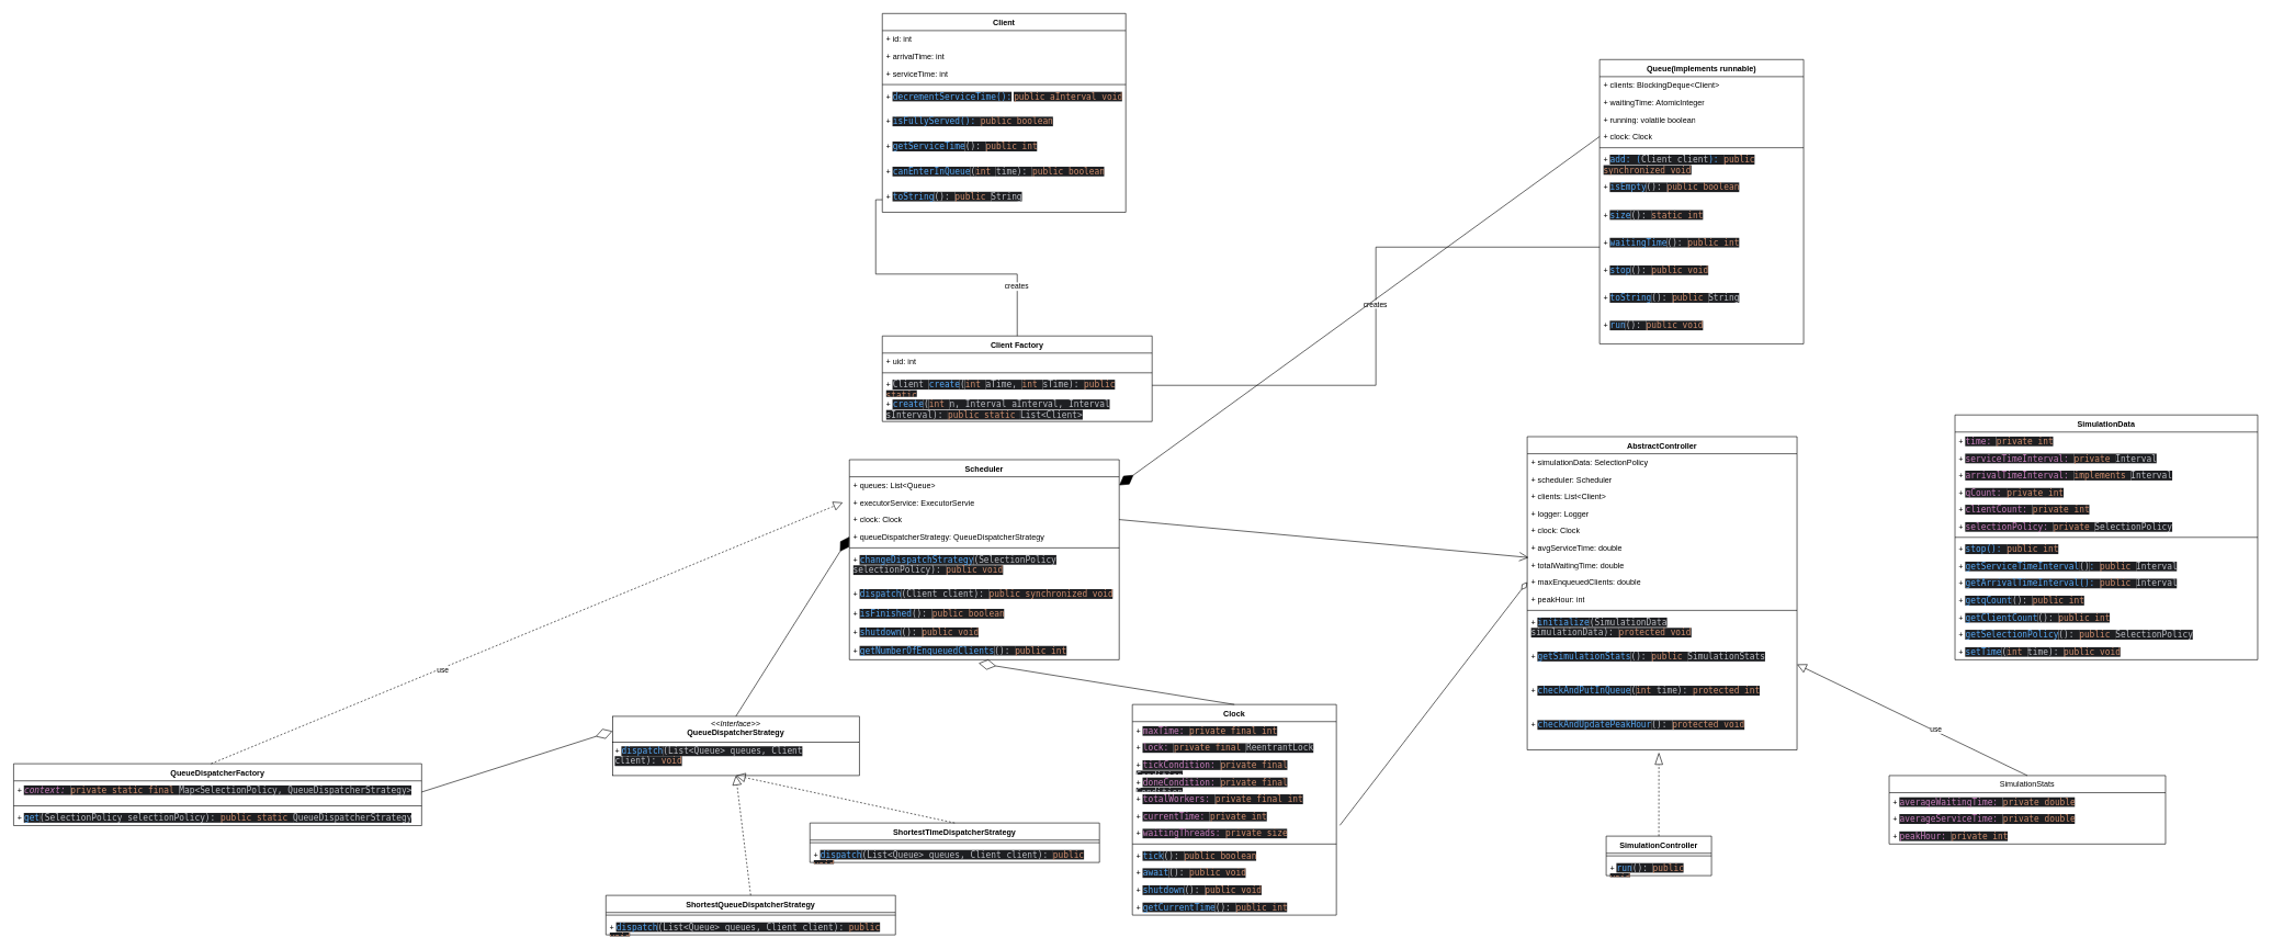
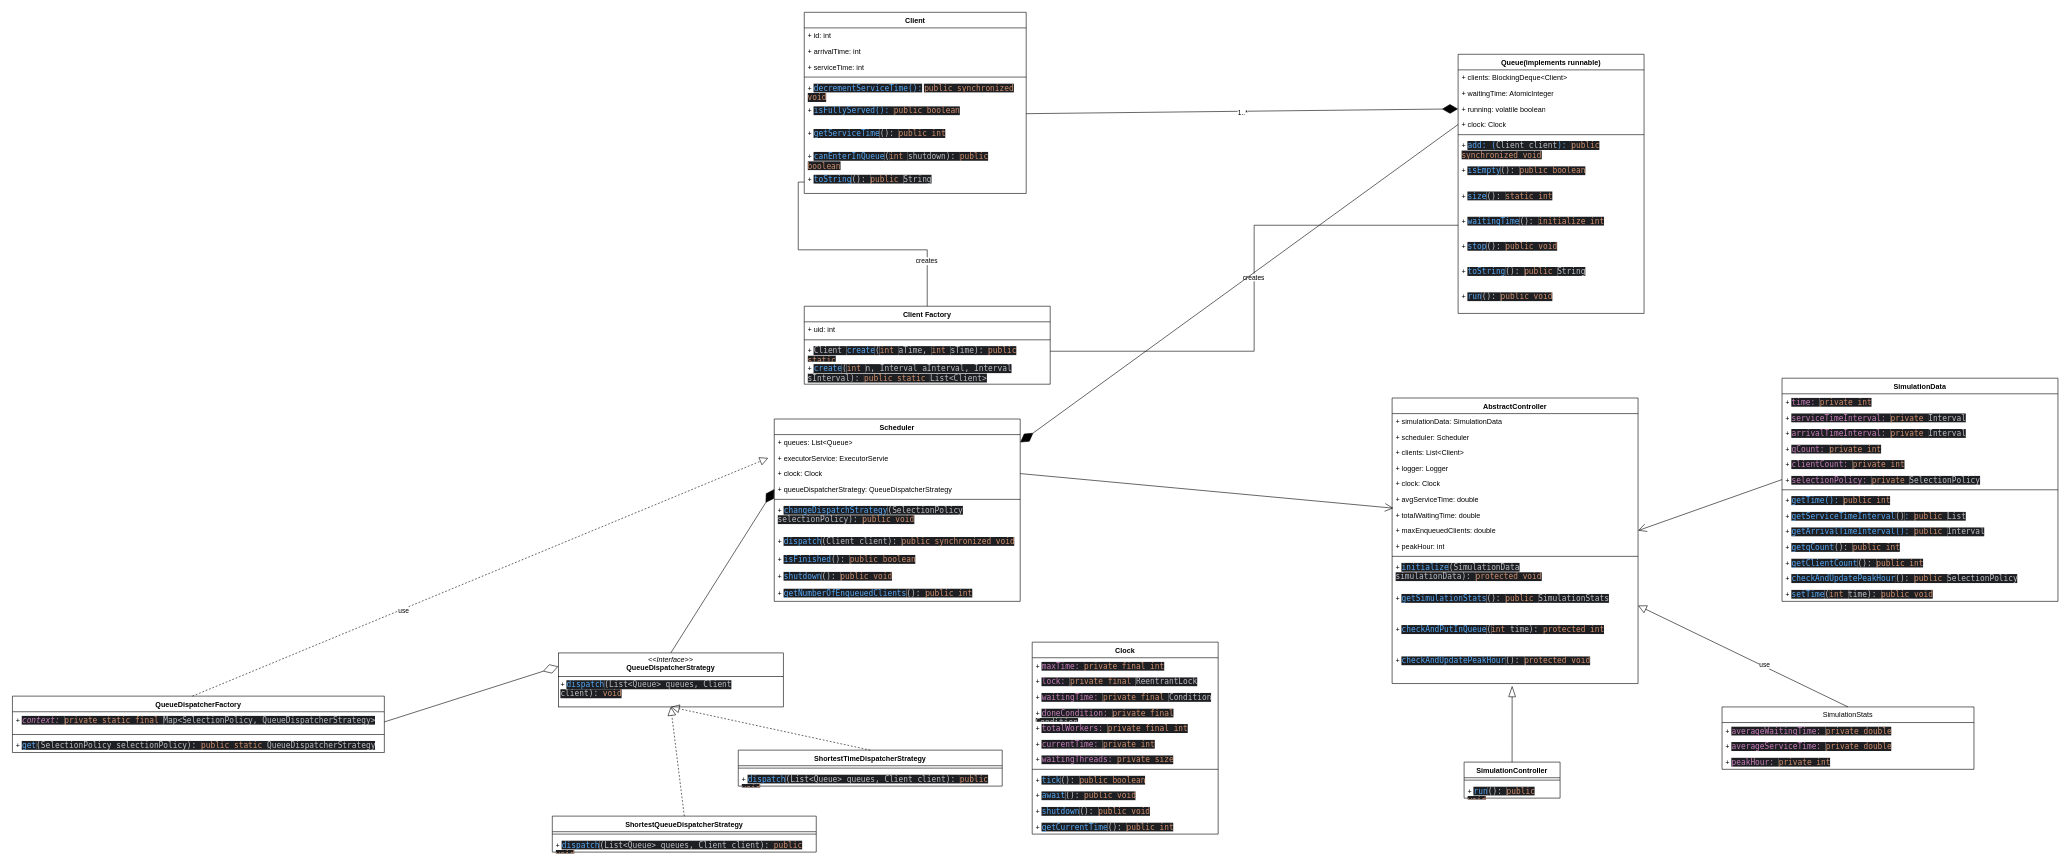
- <mxCell id="7" value="+&amp;nbsp;&lt;span style=&quot;color: rgb(86, 168, 245); font-family: &amp;quot;JetBrains Mono&amp;quot;, monospace; font-size: 9.8pt; background-color: rgb(30, 31, 34);&quot;&gt;decrementServiceTime():&lt;/span&gt;&lt;span style=&quot;background-color: transparent; color: light-dark(rgb(0, 0, 0), rgb(255, 255, 255));&quot;&gt;&amp;nbsp;&lt;/span&gt;&lt;span style=&quot;color: rgb(207, 142, 109); font-family: &amp;quot;JetBrains Mono&amp;quot;, monospace; font-size: 9.8pt; background-color: rgb(30, 31, 34);&quot;&gt;public aInterval void&lt;/span&gt;" style="text;strokeColor=none;fillColor=none;align=left;verticalAlign=top;spacingLeft=4;spacingRight=4;overflow=hidden;rotatable=0;points=[[0,0.5],[1,0.5]];portConstraint=eastwest;whiteSpace=wrap;html=1;" vertex="1" parent="2"><mxGeometry y="112" width="370" height="38" as="geometry" /></mxCell>
+ <mxCell id="7" value="+&amp;nbsp;&lt;span style=&quot;color: rgb(86, 168, 245); font-family: &amp;quot;JetBrains Mono&amp;quot;, monospace; font-size: 9.8pt; background-color: rgb(30, 31, 34);&quot;&gt;decrementServiceTime():&lt;/span&gt;&lt;span style=&quot;background-color: transparent; color: light-dark(rgb(0, 0, 0), rgb(255, 255, 255));&quot;&gt;&amp;nbsp;&lt;/span&gt;&lt;span style=&quot;color: rgb(207, 142, 109); font-family: &amp;quot;JetBrains Mono&amp;quot;, monospace; font-size: 9.8pt; background-color: rgb(30, 31, 34);&quot;&gt;public synchronized void&lt;/span&gt;" style="text;strokeColor=none;fillColor=none;align=left;verticalAlign=top;spacingLeft=4;spacingRight=4;overflow=hidden;rotatable=0;points=[[0,0.5],[1,0.5]];portConstraint=eastwest;whiteSpace=wrap;html=1;" vertex="1" parent="2"><mxGeometry y="112" width="370" height="38" as="geometry" /></mxCell>
+ <mxCell id="30" value="" style="endArrow=diamondThin;endFill=1;endSize=24;html=1;rounded=0;exitX=1;exitY=0.5;exitDx=0;exitDy=0;entryX=0;entryY=0.5;entryDx=0;entryDy=0;" edge="1" parent="1" source="8" target="15"><mxGeometry width="160" relative="1" as="geometry"><mxPoint x="1820" y="170.41" as="sourcePoint" /><mxPoint x="1980" y="170.41" as="targetPoint" /></mxGeometry></mxCell>
+ <mxCell id="31" value="1..*" style="edgeLabel;html=1;align=center;verticalAlign=middle;resizable=0;points=[];" vertex="1" connectable="0" parent="30"><mxGeometry x="0.003" y="-2" relative="1" as="geometry"><mxPoint as="offset" /></mxGeometry></mxCell>
- <mxCell id="10" value="+&amp;nbsp;&lt;span style=&quot;font-family: &amp;quot;JetBrains Mono&amp;quot;, monospace; font-size: 9.8pt; background-color: rgb(30, 31, 34); color: rgb(86, 168, 245);&quot;&gt;canEnterInQueue&lt;/span&gt;&lt;span style=&quot;font-family: &amp;quot;JetBrains Mono&amp;quot;, monospace; font-size: 9.8pt; background-color: rgb(30, 31, 34); color: rgb(188, 190, 196);&quot;&gt;(&lt;/span&gt;&lt;span style=&quot;font-family: &amp;quot;JetBrains Mono&amp;quot;, monospace; font-size: 9.8pt; background-color: rgb(30, 31, 34); color: rgb(207, 142, 109);&quot;&gt;int &lt;/span&gt;&lt;span style=&quot;font-family: &amp;quot;JetBrains Mono&amp;quot;, monospace; font-size: 9.8pt; background-color: rgb(30, 31, 34); color: rgb(188, 190, 196);&quot;&gt;time):&amp;nbsp;&lt;/span&gt;&lt;span style=&quot;color: rgb(207, 142, 109); font-family: &amp;quot;JetBrains Mono&amp;quot;, monospace; font-size: 9.8pt; background-color: rgb(30, 31, 34);&quot;&gt;public boolean&lt;/span&gt;" style="text;strokeColor=none;fillColor=none;align=left;verticalAlign=top;spacingLeft=4;spacingRight=4;overflow=hidden;rotatable=0;points=[[0,0.5],[1,0.5]];portConstraint=eastwest;whiteSpace=wrap;html=1;" vertex="1" parent="2"><mxGeometry y="226" width="370" height="38" as="geometry" /></mxCell>
+ <mxCell id="10" value="+&amp;nbsp;&lt;span style=&quot;font-family: &amp;quot;JetBrains Mono&amp;quot;, monospace; font-size: 9.8pt; background-color: rgb(30, 31, 34); color: rgb(86, 168, 245);&quot;&gt;canEnterInQueue&lt;/span&gt;&lt;span style=&quot;font-family: &amp;quot;JetBrains Mono&amp;quot;, monospace; font-size: 9.8pt; background-color: rgb(30, 31, 34); color: rgb(188, 190, 196);&quot;&gt;(&lt;/span&gt;&lt;span style=&quot;font-family: &amp;quot;JetBrains Mono&amp;quot;, monospace; font-size: 9.8pt; background-color: rgb(30, 31, 34); color: rgb(207, 142, 109);&quot;&gt;int &lt;/span&gt;&lt;span style=&quot;font-family: &amp;quot;JetBrains Mono&amp;quot;, monospace; font-size: 9.8pt; background-color: rgb(30, 31, 34); color: rgb(188, 190, 196);&quot;&gt;shutdown):&amp;nbsp;&lt;/span&gt;&lt;span style=&quot;color: rgb(207, 142, 109); font-family: &amp;quot;JetBrains Mono&amp;quot;, monospace; font-size: 9.8pt; background-color: rgb(30, 31, 34);&quot;&gt;public boolean&lt;/span&gt;" style="text;strokeColor=none;fillColor=none;align=left;verticalAlign=top;spacingLeft=4;spacingRight=4;overflow=hidden;rotatable=0;points=[[0,0.5],[1,0.5]];portConstraint=eastwest;whiteSpace=wrap;html=1;" vertex="1" parent="2"><mxGeometry y="226" width="370" height="38" as="geometry" /></mxCell>
- <mxCell id="21" value="+&amp;nbsp;&lt;span style=&quot;font-family: &amp;quot;JetBrains Mono&amp;quot;, monospace; font-size: 9.8pt; background-color: rgb(30, 31, 34); color: rgb(86, 168, 245);&quot;&gt;waitingTime&lt;/span&gt;&lt;span style=&quot;font-family: &amp;quot;JetBrains Mono&amp;quot;, monospace; font-size: 9.8pt; background-color: rgb(30, 31, 34); color: rgb(188, 190, 196);&quot;&gt;():&amp;nbsp;&lt;/span&gt;&lt;span style=&quot;color: rgb(207, 142, 109); font-family: &amp;quot;JetBrains Mono&amp;quot;, monospace; font-size: 9.8pt; background-color: rgb(30, 31, 34);&quot;&gt;public int&lt;/span&gt;" style="text;strokeColor=none;fillColor=none;align=left;verticalAlign=top;spacingLeft=4;spacingRight=4;overflow=hidden;rotatable=0;points=[[0,0.5],[1,0.5]];portConstraint=eastwest;whiteSpace=wrap;html=1;" vertex="1" parent="12"><mxGeometry y="264" width="310" height="42" as="geometry" /></mxCell>
+ <mxCell id="21" value="+&amp;nbsp;&lt;span style=&quot;font-family: &amp;quot;JetBrains Mono&amp;quot;, monospace; font-size: 9.8pt; background-color: rgb(30, 31, 34); color: rgb(86, 168, 245);&quot;&gt;waitingTime&lt;/span&gt;&lt;span style=&quot;font-family: &amp;quot;JetBrains Mono&amp;quot;, monospace; font-size: 9.8pt; background-color: rgb(30, 31, 34); color: rgb(188, 190, 196);&quot;&gt;():&amp;nbsp;&lt;/span&gt;&lt;span style=&quot;color: rgb(207, 142, 109); font-family: &amp;quot;JetBrains Mono&amp;quot;, monospace; font-size: 9.8pt; background-color: rgb(30, 31, 34);&quot;&gt;initialize int&lt;/span&gt;" style="text;strokeColor=none;fillColor=none;align=left;verticalAlign=top;spacingLeft=4;spacingRight=4;overflow=hidden;rotatable=0;points=[[0,0.5],[1,0.5]];portConstraint=eastwest;whiteSpace=wrap;html=1;" vertex="1" parent="12"><mxGeometry y="264" width="310" height="42" as="geometry" /></mxCell>
- <mxCell id="37" value="+ simulationData:&amp;nbsp;SelectionPolicy" style="text;strokeColor=none;fillColor=none;align=left;verticalAlign=top;spacingLeft=4;spacingRight=4;overflow=hidden;rotatable=0;points=[[0,0.5],[1,0.5]];portConstraint=eastwest;whiteSpace=wrap;html=1;" vertex="1" parent="36"><mxGeometry y="26" width="410" height="26" as="geometry" /></mxCell>
+ <mxCell id="37" value="+ simulationData:&amp;nbsp;SimulationData" style="text;strokeColor=none;fillColor=none;align=left;verticalAlign=top;spacingLeft=4;spacingRight=4;overflow=hidden;rotatable=0;points=[[0,0.5],[1,0.5]];portConstraint=eastwest;whiteSpace=wrap;html=1;" vertex="1" parent="36"><mxGeometry y="26" width="410" height="26" as="geometry" /></mxCell>
- <mxCell id="85" value="+&amp;nbsp;&lt;span style=&quot;color: rgb(199, 125, 187); font-family: &amp;quot;JetBrains Mono&amp;quot;, monospace; font-size: 9.8pt; background-color: rgb(30, 31, 34);&quot;&gt;arrivalTimeInterval:&amp;nbsp;&lt;/span&gt;&lt;span style=&quot;font-family: &amp;quot;JetBrains Mono&amp;quot;, monospace; font-size: 9.8pt; background-color: rgb(30, 31, 34); color: rgb(207, 142, 109);&quot;&gt;implements &lt;/span&gt;&lt;span style=&quot;font-family: &amp;quot;JetBrains Mono&amp;quot;, monospace; font-size: 9.8pt; background-color: rgb(30, 31, 34); color: rgb(188, 190, 196);&quot;&gt;Interval&lt;/span&gt;" style="text;strokeColor=none;fillColor=none;align=left;verticalAlign=top;spacingLeft=4;spacingRight=4;overflow=hidden;rotatable=0;points=[[0,0.5],[1,0.5]];portConstraint=eastwest;whiteSpace=wrap;html=1;" vertex="1" parent="82"><mxGeometry y="78" width="460" height="26" as="geometry" /></mxCell>
+ <mxCell id="85" value="+&amp;nbsp;&lt;span style=&quot;color: rgb(199, 125, 187); font-family: &amp;quot;JetBrains Mono&amp;quot;, monospace; font-size: 9.8pt; background-color: rgb(30, 31, 34);&quot;&gt;arrivalTimeInterval:&amp;nbsp;&lt;/span&gt;&lt;span style=&quot;font-family: &amp;quot;JetBrains Mono&amp;quot;, monospace; font-size: 9.8pt; background-color: rgb(30, 31, 34); color: rgb(207, 142, 109);&quot;&gt;private &lt;/span&gt;&lt;span style=&quot;font-family: &amp;quot;JetBrains Mono&amp;quot;, monospace; font-size: 9.8pt; background-color: rgb(30, 31, 34); color: rgb(188, 190, 196);&quot;&gt;Interval&lt;/span&gt;" style="text;strokeColor=none;fillColor=none;align=left;verticalAlign=top;spacingLeft=4;spacingRight=4;overflow=hidden;rotatable=0;points=[[0,0.5],[1,0.5]];portConstraint=eastwest;whiteSpace=wrap;html=1;" vertex="1" parent="82"><mxGeometry y="78" width="460" height="26" as="geometry" /></mxCell>
- <mxCell id="90" value="+&amp;nbsp;&lt;span style=&quot;color: rgb(86, 168, 245); font-family: &amp;quot;JetBrains Mono&amp;quot;, monospace; font-size: 9.8pt; background-color: rgb(30, 31, 34);&quot;&gt;stop():&amp;nbsp;&lt;/span&gt;&lt;span style=&quot;color: rgb(207, 142, 109); font-family: &amp;quot;JetBrains Mono&amp;quot;, monospace; font-size: 9.8pt; background-color: rgb(30, 31, 34);&quot;&gt;public int&lt;/span&gt;" style="text;strokeColor=none;fillColor=none;align=left;verticalAlign=top;spacingLeft=4;spacingRight=4;overflow=hidden;rotatable=0;points=[[0,0.5],[1,0.5]];portConstraint=eastwest;whiteSpace=wrap;html=1;" vertex="1" parent="82"><mxGeometry y="190" width="460" height="26" as="geometry" /></mxCell>
+ <mxCell id="90" value="+&amp;nbsp;&lt;span style=&quot;color: rgb(86, 168, 245); font-family: &amp;quot;JetBrains Mono&amp;quot;, monospace; font-size: 9.8pt; background-color: rgb(30, 31, 34);&quot;&gt;getTime():&amp;nbsp;&lt;/span&gt;&lt;span style=&quot;color: rgb(207, 142, 109); font-family: &amp;quot;JetBrains Mono&amp;quot;, monospace; font-size: 9.8pt; background-color: rgb(30, 31, 34);&quot;&gt;public int&lt;/span&gt;" style="text;strokeColor=none;fillColor=none;align=left;verticalAlign=top;spacingLeft=4;spacingRight=4;overflow=hidden;rotatable=0;points=[[0,0.5],[1,0.5]];portConstraint=eastwest;whiteSpace=wrap;html=1;" vertex="1" parent="82"><mxGeometry y="190" width="460" height="26" as="geometry" /></mxCell>
+ <mxCell id="114" value="" style="endArrow=open;endFill=1;endSize=12;html=1;rounded=0;exitX=0;exitY=0.5;exitDx=0;exitDy=0;entryX=1;entryY=0.5;entryDx=0;entryDy=0;" edge="1" parent="1" source="88" target="44"><mxGeometry width="160" relative="1" as="geometry"><mxPoint x="2020" y="1200" as="sourcePoint" /><mxPoint x="2180" y="1200" as="targetPoint" /></mxGeometry></mxCell>
- <mxCell id="91" value="+&amp;nbsp;&lt;span style=&quot;font-family: &amp;quot;JetBrains Mono&amp;quot;, monospace; font-size: 9.8pt; background-color: light-dark(rgb(30, 31, 34), rgb(209, 210, 212)); color: rgb(86, 168, 245);&quot;&gt;getServiceTimeInterval&lt;/span&gt;&lt;span style=&quot;font-family: &amp;quot;JetBrains Mono&amp;quot;, monospace; font-size: 9.8pt; color: rgb(188, 190, 196); background-color: light-dark(rgb(30, 31, 34), rgb(209, 210, 212));&quot;&gt;()&lt;/span&gt;&lt;span style=&quot;color: rgb(86, 168, 245); font-family: &amp;quot;JetBrains Mono&amp;quot;, monospace; font-size: 9.8pt; background-color: rgb(30, 31, 34);&quot;&gt;:&amp;nbsp;&lt;/span&gt;&lt;span style=&quot;font-family: &amp;quot;JetBrains Mono&amp;quot;, monospace; font-size: 9.8pt; background-color: rgb(30, 31, 34); color: rgb(207, 142, 109);&quot;&gt;public &lt;/span&gt;&lt;span style=&quot;font-family: &amp;quot;JetBrains Mono&amp;quot;, monospace; font-size: 9.8pt; background-color: rgb(30, 31, 34); color: rgb(188, 190, 196);&quot;&gt;Interval&lt;/span&gt;" style="text;strokeColor=none;fillColor=none;align=left;verticalAlign=top;spacingLeft=4;spacingRight=4;overflow=hidden;rotatable=0;points=[[0,0.5],[1,0.5]];portConstraint=eastwest;whiteSpace=wrap;html=1;" vertex="1" parent="82"><mxGeometry y="216" width="460" height="26" as="geometry" /></mxCell>
+ <mxCell id="91" value="+&amp;nbsp;&lt;span style=&quot;font-family: &amp;quot;JetBrains Mono&amp;quot;, monospace; font-size: 9.8pt; background-color: light-dark(rgb(30, 31, 34), rgb(209, 210, 212)); color: rgb(86, 168, 245);&quot;&gt;getServiceTimeInterval&lt;/span&gt;&lt;span style=&quot;font-family: &amp;quot;JetBrains Mono&amp;quot;, monospace; font-size: 9.8pt; color: rgb(188, 190, 196); background-color: light-dark(rgb(30, 31, 34), rgb(209, 210, 212));&quot;&gt;()&lt;/span&gt;&lt;span style=&quot;color: rgb(86, 168, 245); font-family: &amp;quot;JetBrains Mono&amp;quot;, monospace; font-size: 9.8pt; background-color: rgb(30, 31, 34);&quot;&gt;:&amp;nbsp;&lt;/span&gt;&lt;span style=&quot;font-family: &amp;quot;JetBrains Mono&amp;quot;, monospace; font-size: 9.8pt; background-color: rgb(30, 31, 34); color: rgb(207, 142, 109);&quot;&gt;public &lt;/span&gt;&lt;span style=&quot;font-family: &amp;quot;JetBrains Mono&amp;quot;, monospace; font-size: 9.8pt; background-color: rgb(30, 31, 34); color: rgb(188, 190, 196);&quot;&gt;List&lt;/span&gt;" style="text;strokeColor=none;fillColor=none;align=left;verticalAlign=top;spacingLeft=4;spacingRight=4;overflow=hidden;rotatable=0;points=[[0,0.5],[1,0.5]];portConstraint=eastwest;whiteSpace=wrap;html=1;" vertex="1" parent="82"><mxGeometry y="216" width="460" height="26" as="geometry" /></mxCell>
- <mxCell id="95" value="+&amp;nbsp;&lt;span style=&quot;font-family: &amp;quot;JetBrains Mono&amp;quot;, monospace; font-size: 9.8pt; background-color: rgb(30, 31, 34); color: rgb(86, 168, 245);&quot;&gt;getSelectionPolicy&lt;/span&gt;&lt;span style=&quot;font-family: &amp;quot;JetBrains Mono&amp;quot;, monospace; font-size: 9.8pt; background-color: rgb(30, 31, 34); color: rgb(188, 190, 196);&quot;&gt;():&amp;nbsp;&lt;/span&gt;&lt;span style=&quot;font-family: &amp;quot;JetBrains Mono&amp;quot;, monospace; font-size: 9.8pt; background-color: rgb(30, 31, 34); color: rgb(207, 142, 109);&quot;&gt;public &lt;/span&gt;&lt;span style=&quot;font-family: &amp;quot;JetBrains Mono&amp;quot;, monospace; font-size: 9.8pt; background-color: rgb(30, 31, 34); color: rgb(188, 190, 196);&quot;&gt;SelectionPolicy&lt;/span&gt;" style="text;strokeColor=none;fillColor=none;align=left;verticalAlign=top;spacingLeft=4;spacingRight=4;overflow=hidden;rotatable=0;points=[[0,0.5],[1,0.5]];portConstraint=eastwest;whiteSpace=wrap;html=1;" vertex="1" parent="82"><mxGeometry y="320" width="460" height="26" as="geometry" /></mxCell>
+ <mxCell id="95" value="+&amp;nbsp;&lt;span style=&quot;font-family: &amp;quot;JetBrains Mono&amp;quot;, monospace; font-size: 9.8pt; background-color: rgb(30, 31, 34); color: rgb(86, 168, 245);&quot;&gt;checkAndUpdatePeakHour&lt;/span&gt;&lt;span style=&quot;font-family: &amp;quot;JetBrains Mono&amp;quot;, monospace; font-size: 9.8pt; background-color: rgb(30, 31, 34); color: rgb(188, 190, 196);&quot;&gt;():&amp;nbsp;&lt;/span&gt;&lt;span style=&quot;font-family: &amp;quot;JetBrains Mono&amp;quot;, monospace; font-size: 9.8pt; background-color: rgb(30, 31, 34); color: rgb(207, 142, 109);&quot;&gt;public &lt;/span&gt;&lt;span style=&quot;font-family: &amp;quot;JetBrains Mono&amp;quot;, monospace; font-size: 9.8pt; background-color: rgb(30, 31, 34); color: rgb(188, 190, 196);&quot;&gt;SelectionPolicy&lt;/span&gt;" style="text;strokeColor=none;fillColor=none;align=left;verticalAlign=top;spacingLeft=4;spacingRight=4;overflow=hidden;rotatable=0;points=[[0,0.5],[1,0.5]];portConstraint=eastwest;whiteSpace=wrap;html=1;" vertex="1" parent="82"><mxGeometry y="320" width="460" height="26" as="geometry" /></mxCell>
- <mxCell id="79" value="" style="endArrow=diamondThin;endFill=0;endSize=24;html=1;rounded=0;exitX=0.5;exitY=0;exitDx=0;exitDy=0;entryX=0.479;entryY=1.187;entryDx=0;entryDy=0;entryPerimeter=0;" edge="1" parent="1" source="66" target="65"><mxGeometry width="160" relative="1" as="geometry"><mxPoint x="1790" y="1180" as="sourcePoint" /><mxPoint x="1950" y="1180" as="targetPoint" /></mxGeometry></mxCell>
- <mxCell id="80" value="" style="endArrow=diamondThin;endFill=0;endSize=12;html=1;rounded=0;exitX=1.017;exitY=0.064;exitDx=0;exitDy=0;entryX=0;entryY=0.5;entryDx=0;entryDy=0;exitPerimeter=0;" edge="1" parent="1" source="73" target="44"><mxGeometry width="160" relative="1" as="geometry"><mxPoint x="2180" y="1180" as="sourcePoint" /><mxPoint x="2340" y="1180" as="targetPoint" /></mxGeometry></mxCell>
- <mxCell id="69" value="+&amp;nbsp;&lt;span style=&quot;color: rgb(199, 125, 187); font-family: &amp;quot;JetBrains Mono&amp;quot;, monospace; font-size: 9.8pt; background-color: rgb(30, 31, 34);&quot;&gt;tickCondition:&amp;nbsp;&lt;/span&gt;&lt;span style=&quot;font-family: &amp;quot;JetBrains Mono&amp;quot;, monospace; font-size: 9.8pt; background-color: rgb(30, 31, 34); color: rgb(207, 142, 109);&quot;&gt;private final &lt;/span&gt;&lt;span style=&quot;font-family: &amp;quot;JetBrains Mono&amp;quot;, monospace; font-size: 9.8pt; background-color: rgb(30, 31, 34); color: rgb(188, 190, 196);&quot;&gt;Condition&lt;/span&gt;" style="text;strokeColor=none;fillColor=none;align=left;verticalAlign=top;spacingLeft=4;spacingRight=4;overflow=hidden;rotatable=0;points=[[0,0.5],[1,0.5]];portConstraint=eastwest;whiteSpace=wrap;html=1;" vertex="1" parent="66"><mxGeometry y="78" width="310" height="26" as="geometry" /></mxCell>
+ <mxCell id="69" value="+&amp;nbsp;&lt;span style=&quot;color: rgb(199, 125, 187); font-family: &amp;quot;JetBrains Mono&amp;quot;, monospace; font-size: 9.8pt; background-color: rgb(30, 31, 34);&quot;&gt;waitingTime:&amp;nbsp;&lt;/span&gt;&lt;span style=&quot;font-family: &amp;quot;JetBrains Mono&amp;quot;, monospace; font-size: 9.8pt; background-color: rgb(30, 31, 34); color: rgb(207, 142, 109);&quot;&gt;private final &lt;/span&gt;&lt;span style=&quot;font-family: &amp;quot;JetBrains Mono&amp;quot;, monospace; font-size: 9.8pt; background-color: rgb(30, 31, 34); color: rgb(188, 190, 196);&quot;&gt;Condition&lt;/span&gt;" style="text;strokeColor=none;fillColor=none;align=left;verticalAlign=top;spacingLeft=4;spacingRight=4;overflow=hidden;rotatable=0;points=[[0,0.5],[1,0.5]];portConstraint=eastwest;whiteSpace=wrap;html=1;" vertex="1" parent="66"><mxGeometry y="78" width="310" height="26" as="geometry" /></mxCell>
- <mxCell id="54" value="" style="endArrow=blockThin;endSize=16;endFill=0;html=1;rounded=0;entryX=0.488;entryY=1.077;entryDx=0;entryDy=0;entryPerimeter=0;startArrow=none;startFill=0;exitX=0.5;exitY=0;exitDx=0;exitDy=0;dashed=1;" edge="1" parent="1" source="51" target="50"><mxGeometry width="160" relative="1" as="geometry"><mxPoint x="2530" y="1150" as="sourcePoint" /><mxPoint x="2530" y="1150" as="targetPoint" /><Array as="points" /></mxGeometry></mxCell>
+ <mxCell id="54" value="" style="endArrow=blockThin;endSize=16;endFill=0;html=1;rounded=0;entryX=0.488;entryY=1.077;entryDx=0;entryDy=0;entryPerimeter=0;startArrow=none;startFill=0;exitX=0.5;exitY=0;exitDx=0;exitDy=0;" edge="1" parent="1" source="51" target="50"><mxGeometry width="160" relative="1" as="geometry"><mxPoint x="2530" y="1150" as="sourcePoint" /><mxPoint x="2530" y="1150" as="targetPoint" /><Array as="points" /></mxGeometry></mxCell>
